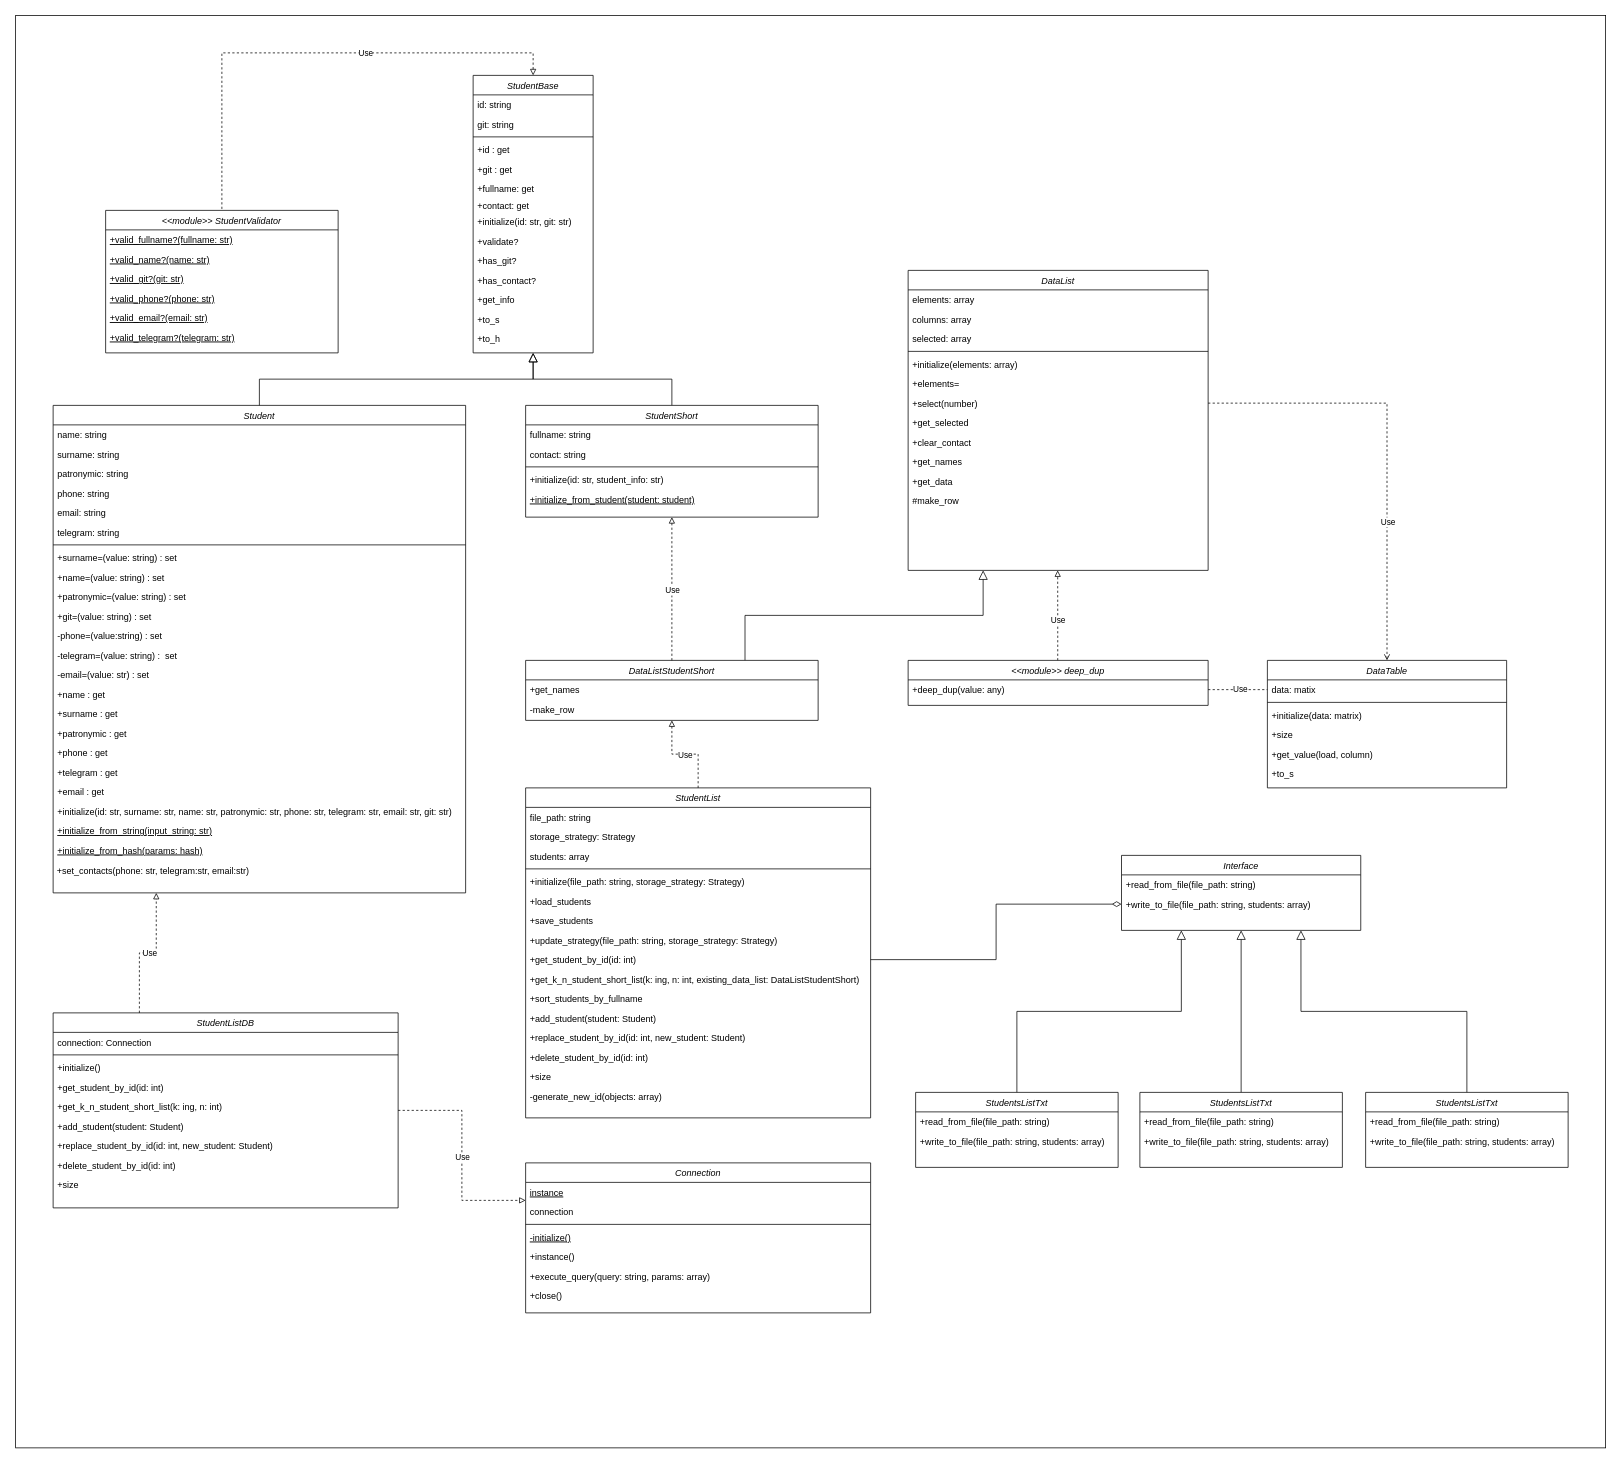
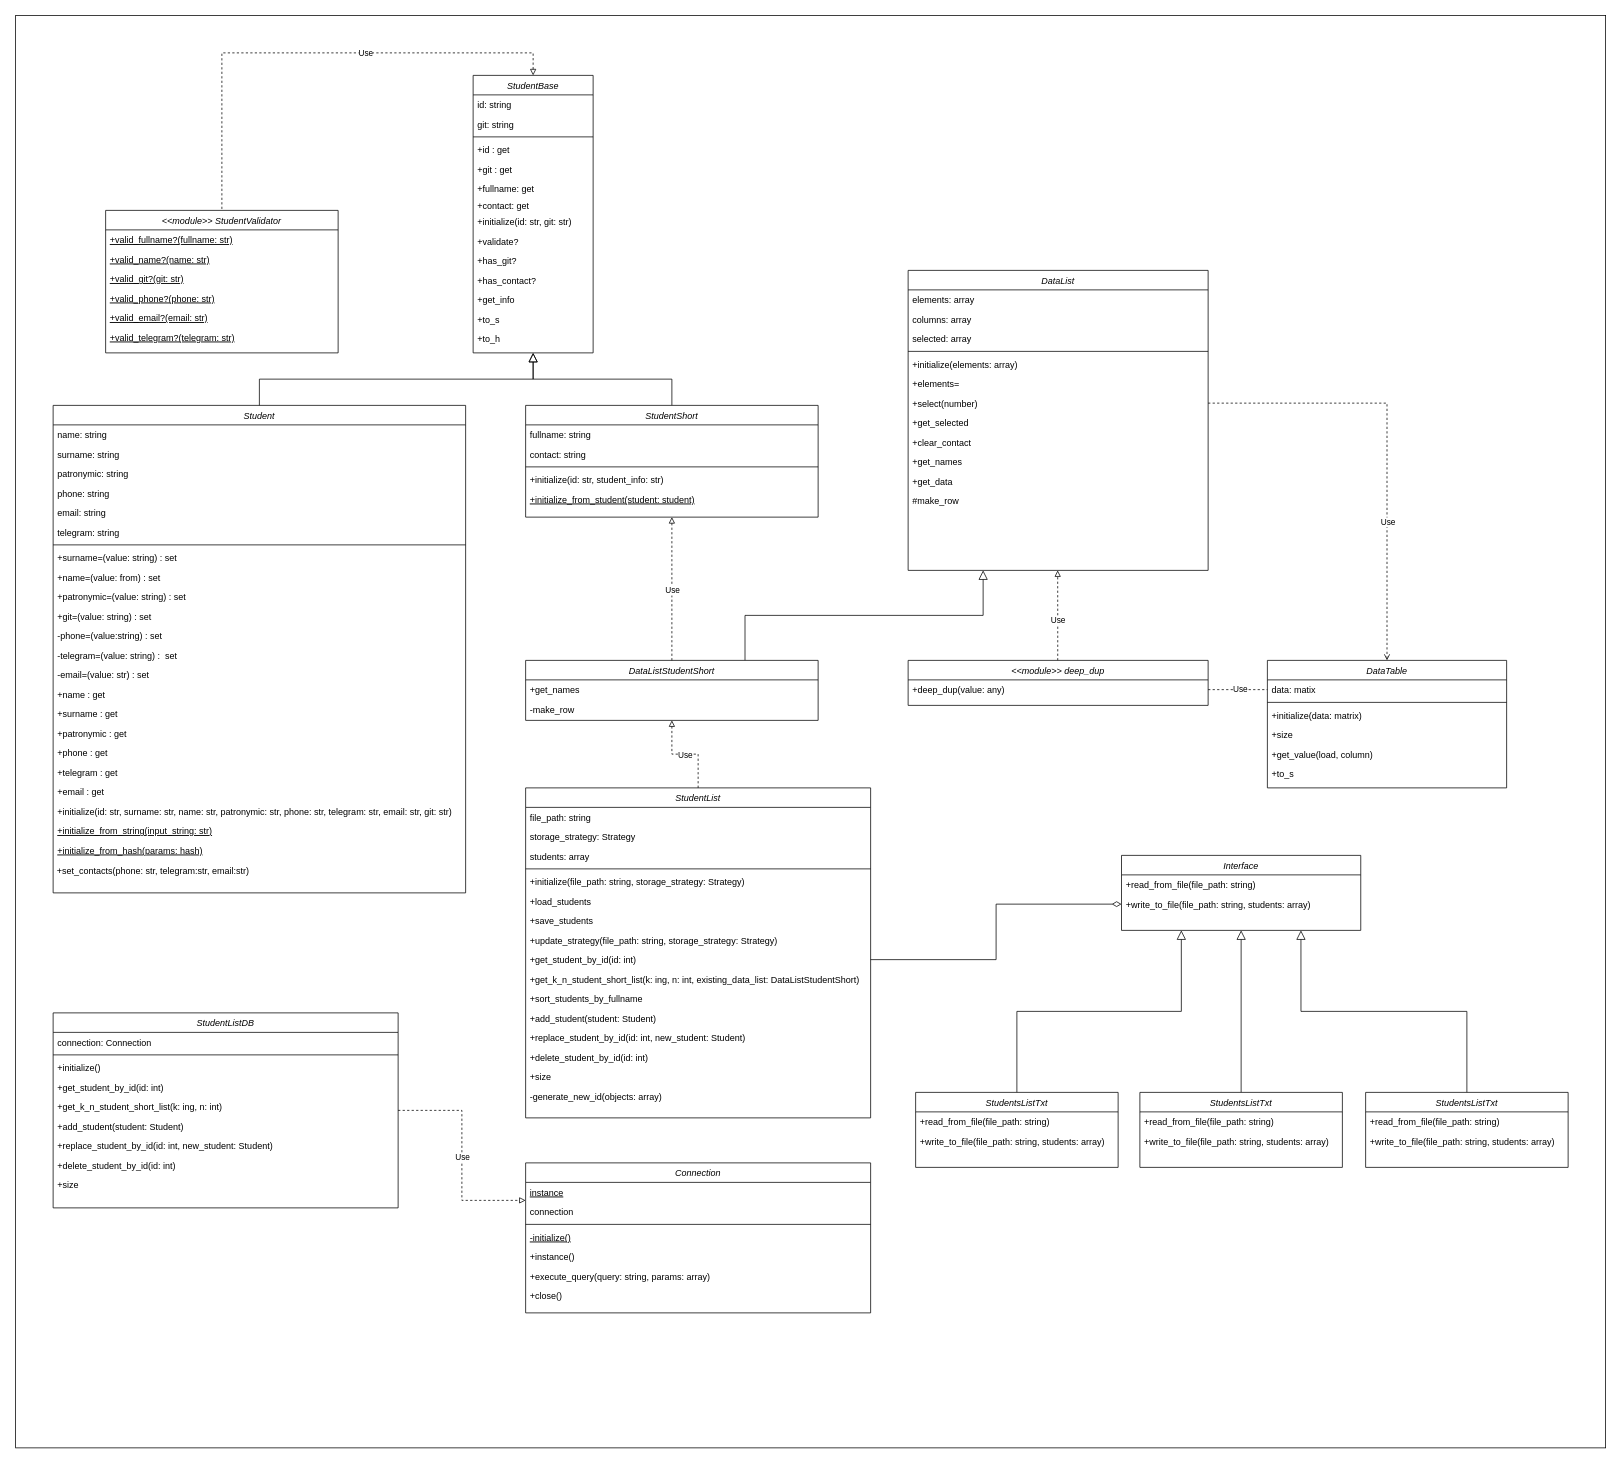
- <mxCell id="27" value="+name=(value: string) : set" style="text;align=left;verticalAlign=top;spacingLeft=4;spacingRight=4;overflow=hidden;rotatable=0;points=[[0,0.5],[1,0.5]];portConstraint=eastwest;" parent="18" vertex="1"><mxGeometry y="216" width="550" height="26" as="geometry" /></mxCell>
+ <mxCell id="27" value="+name=(value: from) : set" style="text;align=left;verticalAlign=top;spacingLeft=4;spacingRight=4;overflow=hidden;rotatable=0;points=[[0,0.5],[1,0.5]];portConstraint=eastwest;" parent="18" vertex="1"><mxGeometry y="216" width="550" height="26" as="geometry" /></mxCell>
- <mxCell id="139" style="edgeStyle=orthogonalEdgeStyle;rounded=0;orthogonalLoop=1;jettySize=auto;html=1;dashed=1;endArrow=block;endFill=0;entryX=0.25;entryY=1;entryDx=0;entryDy=0;exitX=0.25;exitY=0;exitDx=0;exitDy=0;" edge="1" parent="1" source="129" target="18"><mxGeometry relative="1" as="geometry"><mxPoint x="130" y="1200" as="targetPoint" /><mxPoint x="-70" y="1240" as="sourcePoint" /></mxGeometry></mxCell>
- <mxCell id="140" value="Use" style="edgeLabel;html=1;align=center;verticalAlign=middle;resizable=0;points=[];" vertex="1" connectable="0" parent="139"><mxGeometry x="0.015" relative="1" as="geometry"><mxPoint as="offset" /></mxGeometry></mxCell>
